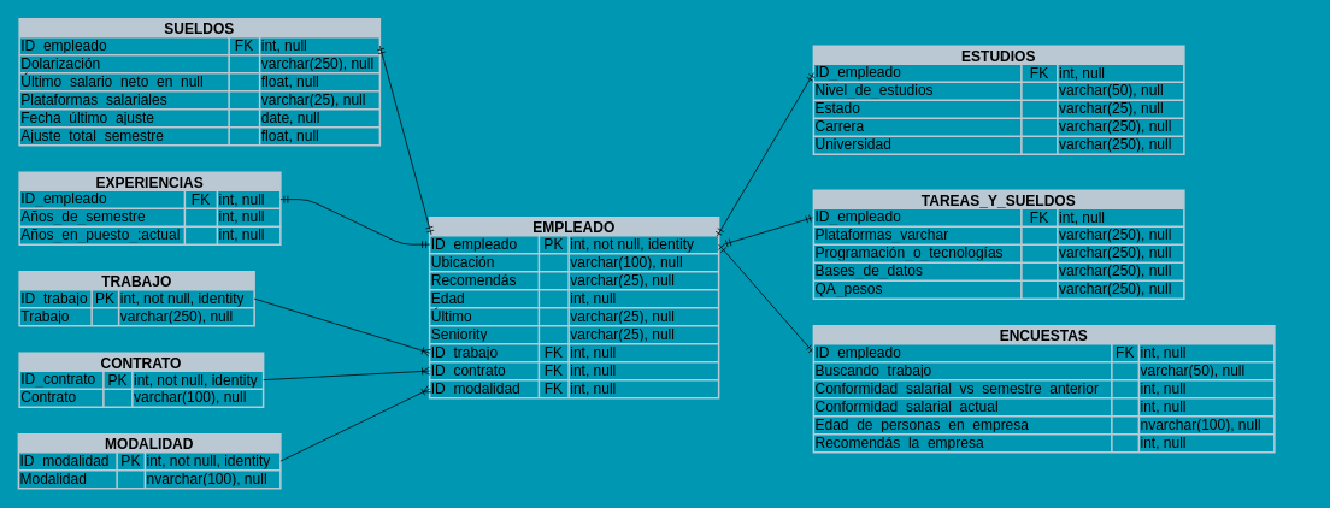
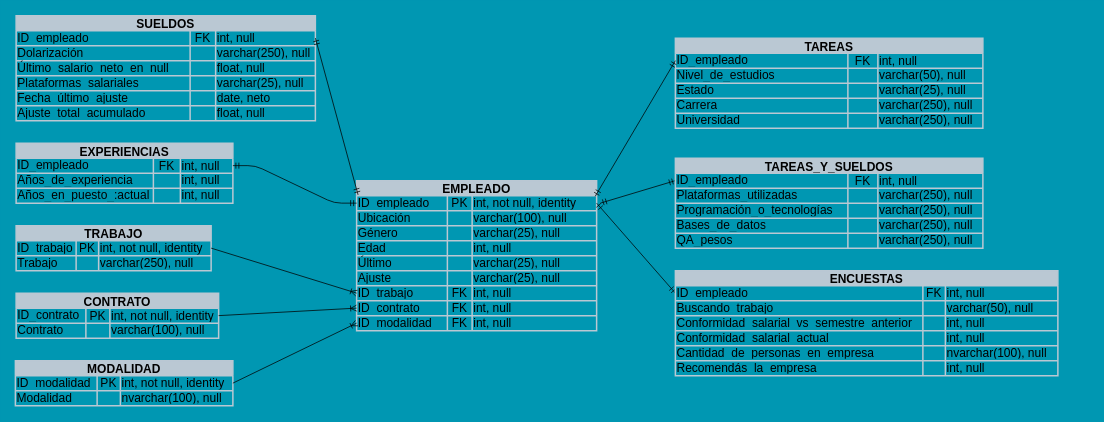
- <mxCell id="155" value="ESTUDIOS" style="shape=table;startSize=20;container=1;collapsible=0;childLayout=tableLayout;fontSize=16;fillColor=#bac8d3;strokeColor=#BAC8D3;fontStyle=1;strokeWidth=2;verticalAlign=middle;spacing=2;horizontal=1;spacingTop=0;spacingRight=0;rounded=0;" vertex="1" parent="2"><mxGeometry x="880" y="30" width="410" height="120" as="geometry" /></mxCell>
+ <mxCell id="155" value="TAREAS" style="shape=table;startSize=20;container=1;collapsible=0;childLayout=tableLayout;fontSize=16;fillColor=#bac8d3;strokeColor=#BAC8D3;fontStyle=1;strokeWidth=2;verticalAlign=middle;spacing=2;horizontal=1;spacingTop=0;spacingRight=0;rounded=0;" vertex="1" parent="2"><mxGeometry x="880" y="30" width="410" height="120" as="geometry" /></mxCell>
- <mxCell id="50" value="date, null" style="shape=partialRectangle;html=1;whiteSpace=wrap;connectable=0;overflow=hidden;top=0;left=0;bottom=0;right=0;pointerEvents=1;fontSize=16;fillColor=none;strokeColor=#BAC8D3;strokeWidth=2;align=left;verticalAlign=bottom;spacingTop=-2;rounded=0;" vertex="1" parent="47"><mxGeometry x="266" width="133" height="20" as="geometry"><mxRectangle width="133" height="20" as="alternateBounds" /></mxGeometry></mxCell>
+ <mxCell id="50" value="date, neto" style="shape=partialRectangle;html=1;whiteSpace=wrap;connectable=0;overflow=hidden;top=0;left=0;bottom=0;right=0;pointerEvents=1;fontSize=16;fillColor=none;strokeColor=#BAC8D3;strokeWidth=2;align=left;verticalAlign=bottom;spacingTop=-2;rounded=0;" vertex="1" parent="47"><mxGeometry x="266" width="133" height="20" as="geometry"><mxRectangle width="133" height="20" as="alternateBounds" /></mxGeometry></mxCell>
- <mxCell id="52" value="Ajuste_total_semestre" style="shape=partialRectangle;html=1;whiteSpace=wrap;connectable=0;overflow=hidden;top=0;left=0;bottom=0;right=0;pointerEvents=1;fontSize=16;fillColor=none;strokeColor=#BAC8D3;strokeWidth=2;align=left;verticalAlign=bottom;spacingTop=-2;rounded=0;" vertex="1" parent="51"><mxGeometry width="232" height="20" as="geometry"><mxRectangle width="232" height="20" as="alternateBounds" /></mxGeometry></mxCell>
+ <mxCell id="52" value="Ajuste_total_acumulado" style="shape=partialRectangle;html=1;whiteSpace=wrap;connectable=0;overflow=hidden;top=0;left=0;bottom=0;right=0;pointerEvents=1;fontSize=16;fillColor=none;strokeColor=#BAC8D3;strokeWidth=2;align=left;verticalAlign=bottom;spacingTop=-2;rounded=0;" vertex="1" parent="51"><mxGeometry width="232" height="20" as="geometry"><mxRectangle width="232" height="20" as="alternateBounds" /></mxGeometry></mxCell>
- <mxCell id="61" value="Años_de_semestre" style="shape=partialRectangle;html=1;whiteSpace=wrap;connectable=0;overflow=hidden;top=0;left=0;bottom=0;right=0;pointerEvents=1;fontSize=16;fillColor=none;strokeColor=#BAC8D3;strokeWidth=2;align=left;verticalAlign=bottom;spacingTop=-2;rounded=0;" vertex="1" parent="60"><mxGeometry width="183" height="20" as="geometry"><mxRectangle width="183" height="20" as="alternateBounds" /></mxGeometry></mxCell>
+ <mxCell id="61" value="Años_de_experiencia" style="shape=partialRectangle;html=1;whiteSpace=wrap;connectable=0;overflow=hidden;top=0;left=0;bottom=0;right=0;pointerEvents=1;fontSize=16;fillColor=none;strokeColor=#BAC8D3;strokeWidth=2;align=left;verticalAlign=bottom;spacingTop=-2;rounded=0;" vertex="1" parent="60"><mxGeometry width="183" height="20" as="geometry"><mxRectangle width="183" height="20" as="alternateBounds" /></mxGeometry></mxCell>
- <mxCell id="75" value="Plataformas_varchar" style="shape=partialRectangle;html=1;whiteSpace=wrap;connectable=0;overflow=hidden;top=0;left=0;bottom=0;right=0;pointerEvents=1;fontSize=16;fillColor=none;strokeColor=#BAC8D3;strokeWidth=2;align=left;verticalAlign=bottom;spacingTop=-2;rounded=0;" vertex="1" parent="74"><mxGeometry width="230" height="20" as="geometry"><mxRectangle width="230" height="20" as="alternateBounds" /></mxGeometry></mxCell>
+ <mxCell id="75" value="Plataformas_utilizadas" style="shape=partialRectangle;html=1;whiteSpace=wrap;connectable=0;overflow=hidden;top=0;left=0;bottom=0;right=0;pointerEvents=1;fontSize=16;fillColor=none;strokeColor=#BAC8D3;strokeWidth=2;align=left;verticalAlign=bottom;spacingTop=-2;rounded=0;" vertex="1" parent="74"><mxGeometry width="230" height="20" as="geometry"><mxRectangle width="230" height="20" as="alternateBounds" /></mxGeometry></mxCell>
- <mxCell id="100" value="Recomendás" style="shape=partialRectangle;html=1;whiteSpace=wrap;connectable=0;overflow=hidden;top=0;left=0;bottom=0;right=0;pointerEvents=1;fontSize=16;fillColor=none;strokeColor=#BAC8D3;strokeWidth=2;align=left;verticalAlign=bottom;spacingTop=-2;rounded=0;" vertex="1" parent="99"><mxGeometry width="121" height="20" as="geometry"><mxRectangle width="121" height="20" as="alternateBounds" /></mxGeometry></mxCell>
+ <mxCell id="100" value="Género" style="shape=partialRectangle;html=1;whiteSpace=wrap;connectable=0;overflow=hidden;top=0;left=0;bottom=0;right=0;pointerEvents=1;fontSize=16;fillColor=none;strokeColor=#BAC8D3;strokeWidth=2;align=left;verticalAlign=bottom;spacingTop=-2;rounded=0;" vertex="1" parent="99"><mxGeometry width="121" height="20" as="geometry"><mxRectangle width="121" height="20" as="alternateBounds" /></mxGeometry></mxCell>
- <mxCell id="112" value="Seniority" style="shape=partialRectangle;html=1;whiteSpace=wrap;connectable=0;overflow=hidden;top=0;left=0;bottom=0;right=0;pointerEvents=1;fontSize=16;fillColor=none;strokeColor=#BAC8D3;strokeWidth=2;align=left;verticalAlign=bottom;spacingTop=-2;rounded=0;" vertex="1" parent="111"><mxGeometry width="121" height="20" as="geometry"><mxRectangle width="121" height="20" as="alternateBounds" /></mxGeometry></mxCell>
+ <mxCell id="112" value="Ajuste" style="shape=partialRectangle;html=1;whiteSpace=wrap;connectable=0;overflow=hidden;top=0;left=0;bottom=0;right=0;pointerEvents=1;fontSize=16;fillColor=none;strokeColor=#BAC8D3;strokeWidth=2;align=left;verticalAlign=bottom;spacingTop=-2;rounded=0;" vertex="1" parent="111"><mxGeometry width="121" height="20" as="geometry"><mxRectangle width="121" height="20" as="alternateBounds" /></mxGeometry></mxCell>
- <mxCell id="146" value="Edad_de_personas_en_empresa" style="shape=partialRectangle;html=1;whiteSpace=wrap;connectable=0;overflow=hidden;top=0;left=0;bottom=0;right=0;pointerEvents=1;fontSize=16;fillColor=none;strokeColor=#BAC8D3;strokeWidth=2;align=left;verticalAlign=bottom;spacingTop=-2;rounded=0;" vertex="1" parent="145"><mxGeometry width="330" height="20" as="geometry"><mxRectangle width="330" height="20" as="alternateBounds" /></mxGeometry></mxCell>
+ <mxCell id="146" value="Cantidad_de_personas_en_empresa" style="shape=partialRectangle;html=1;whiteSpace=wrap;connectable=0;overflow=hidden;top=0;left=0;bottom=0;right=0;pointerEvents=1;fontSize=16;fillColor=none;strokeColor=#BAC8D3;strokeWidth=2;align=left;verticalAlign=bottom;spacingTop=-2;rounded=0;" vertex="1" parent="145"><mxGeometry width="330" height="20" as="geometry"><mxRectangle width="330" height="20" as="alternateBounds" /></mxGeometry></mxCell>
